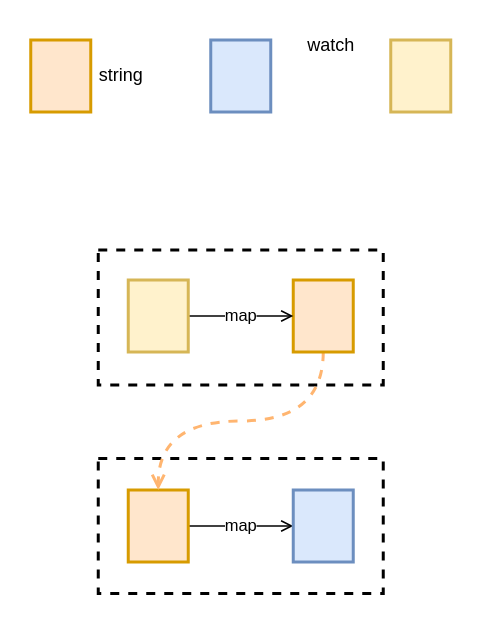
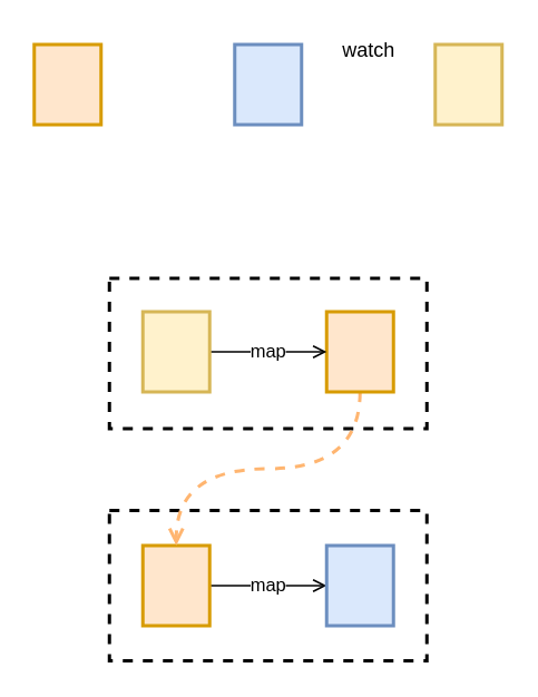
- <mxCell id="5" value="string" style="text;html=1;align=center;verticalAlign=middle;resizable=0;points=[];autosize=1;strokeColor=none;" vertex="1" parent="1"><mxGeometry x="60" y="40" width="40" height="20" as="geometry" /></mxCell>
